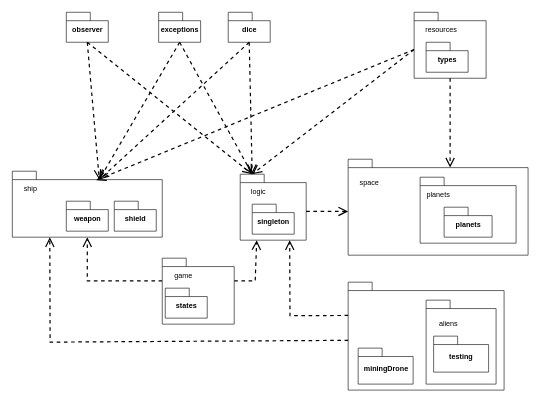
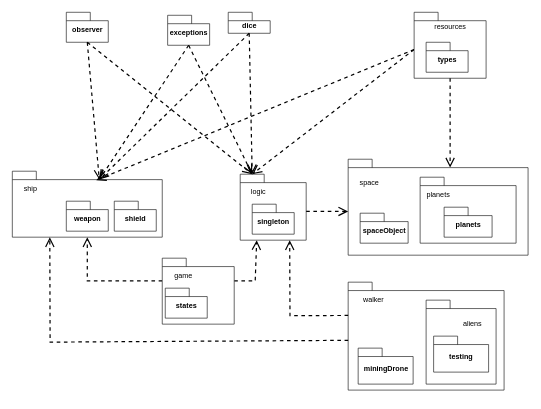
- <mxCell id="23" value="exceptions" style="shape=folder;fontStyle=1;spacingTop=10;tabWidth=40;tabHeight=14;tabPosition=left;html=1;" vertex="1" parent="1"><mxGeometry x="264" y="20" width="70" height="50" as="geometry" /></mxCell>
+ <mxCell id="23" value="exceptions" style="shape=folder;fontStyle=1;spacingTop=10;tabWidth=40;tabHeight=14;tabPosition=left;html=1;" vertex="1" parent="1"><mxGeometry x="279" y="25" width="70" height="50" as="geometry" /></mxCell>
- <mxCell id="20" value="dice" style="shape=folder;fontStyle=1;spacingTop=10;tabWidth=40;tabHeight=14;tabPosition=left;html=1;" vertex="1" parent="1"><mxGeometry x="380" y="20" width="70" height="50" as="geometry" /></mxCell>
+ <mxCell id="20" value="dice" style="shape=folder;fontStyle=1;spacingTop=10;tabWidth=40;tabHeight=14;tabPosition=left;html=1;" vertex="1" parent="1"><mxGeometry x="380" y="20" width="70" height="35" as="geometry" /></mxCell>
- <mxCell id="32" value="resources" style="text;html=1;align=center;verticalAlign=middle;resizable=0;points=[];autosize=1;" vertex="1" parent="29"><mxGeometry x="10" y="20" width="70" height="20" as="geometry" /></mxCell>
+ <mxCell id="32" value="resources" style="text;html=1;align=center;verticalAlign=middle;resizable=0;points=[];autosize=1;" vertex="1" parent="29"><mxGeometry x="25" y="15" width="70" height="20" as="geometry" /></mxCell>
+ <mxCell id="36" value="spaceObject" style="shape=folder;fontStyle=1;spacingTop=10;tabWidth=40;tabHeight=14;tabPosition=left;html=1;" vertex="1" parent="34"><mxGeometry x="20" y="90" width="80" height="50" as="geometry" /></mxCell>
+ <mxCell id="46" value="walker" style="text;html=1;align=center;verticalAlign=middle;resizable=0;points=[];autosize=1;" vertex="1" parent="42"><mxGeometry x="16.667" y="50" width="50" height="20" as="geometry" /></mxCell>
- <mxCell id="47" value="aliens" style="text;html=1;align=center;verticalAlign=middle;resizable=0;points=[];autosize=1;" vertex="1" parent="42"><mxGeometry x="142.497" y="90" width="50" height="20" as="geometry" /></mxCell>
+ <mxCell id="47" value="aliens" style="text;html=1;align=center;verticalAlign=middle;resizable=0;points=[];autosize=1;" vertex="1" parent="42"><mxGeometry x="182.497" y="90" width="50" height="20" as="geometry" /></mxCell>
